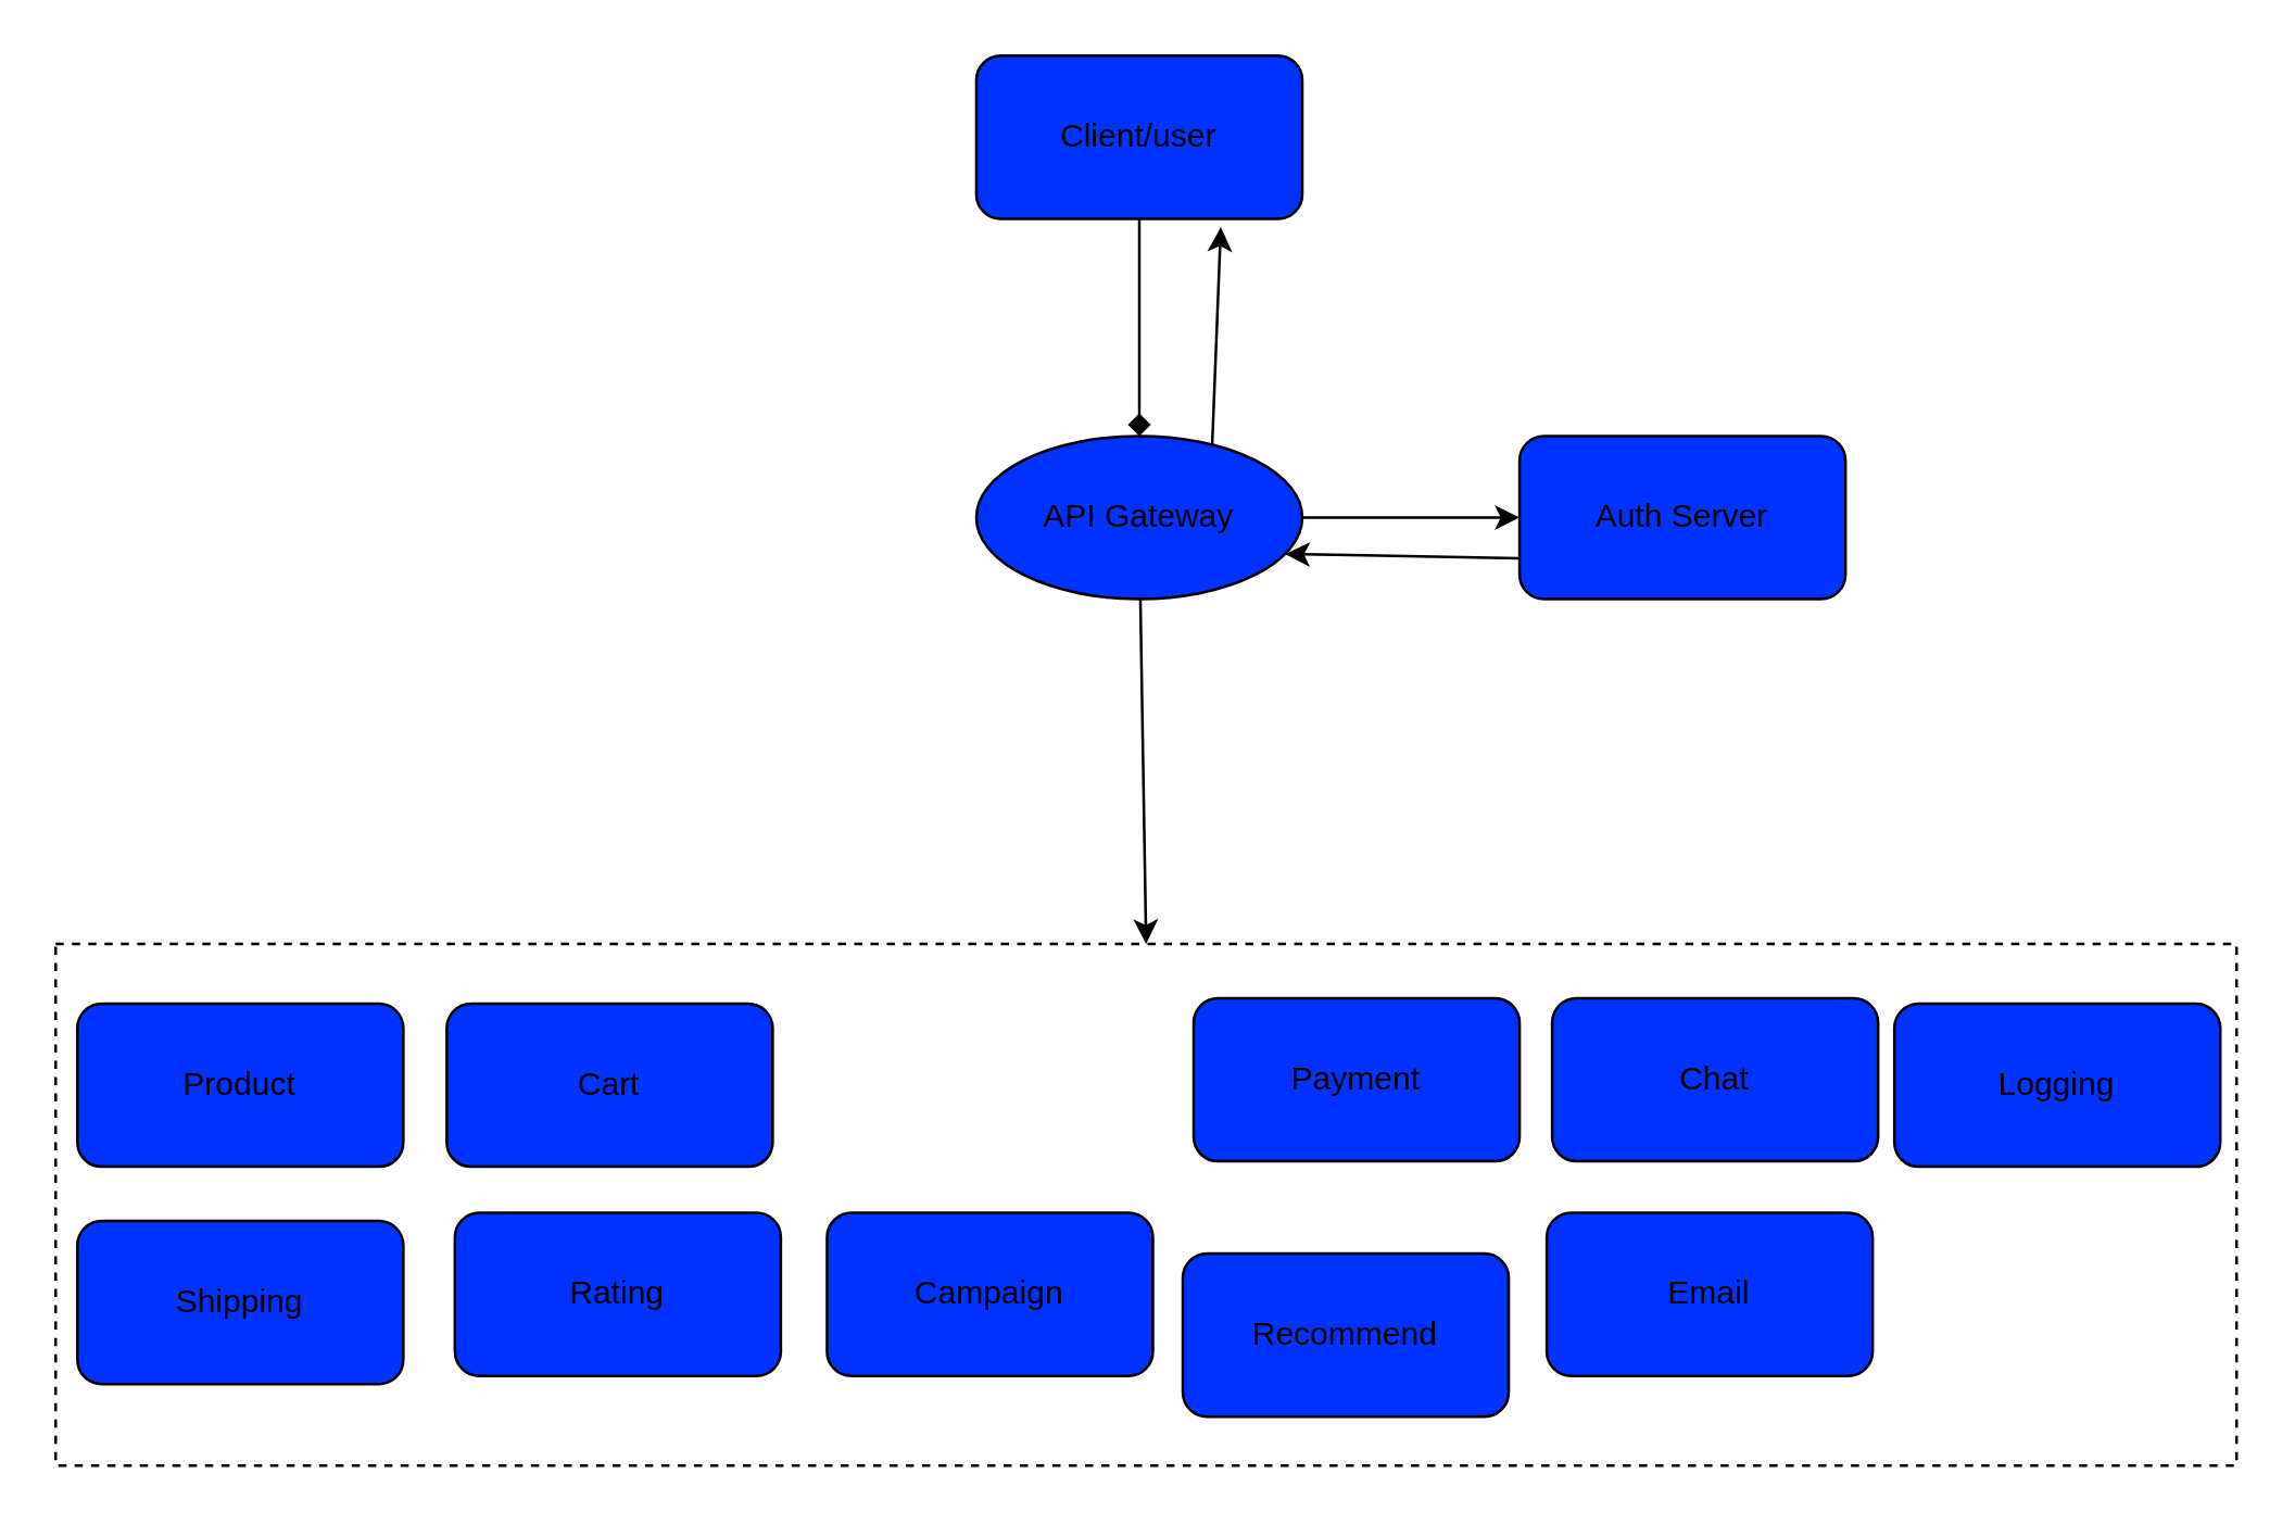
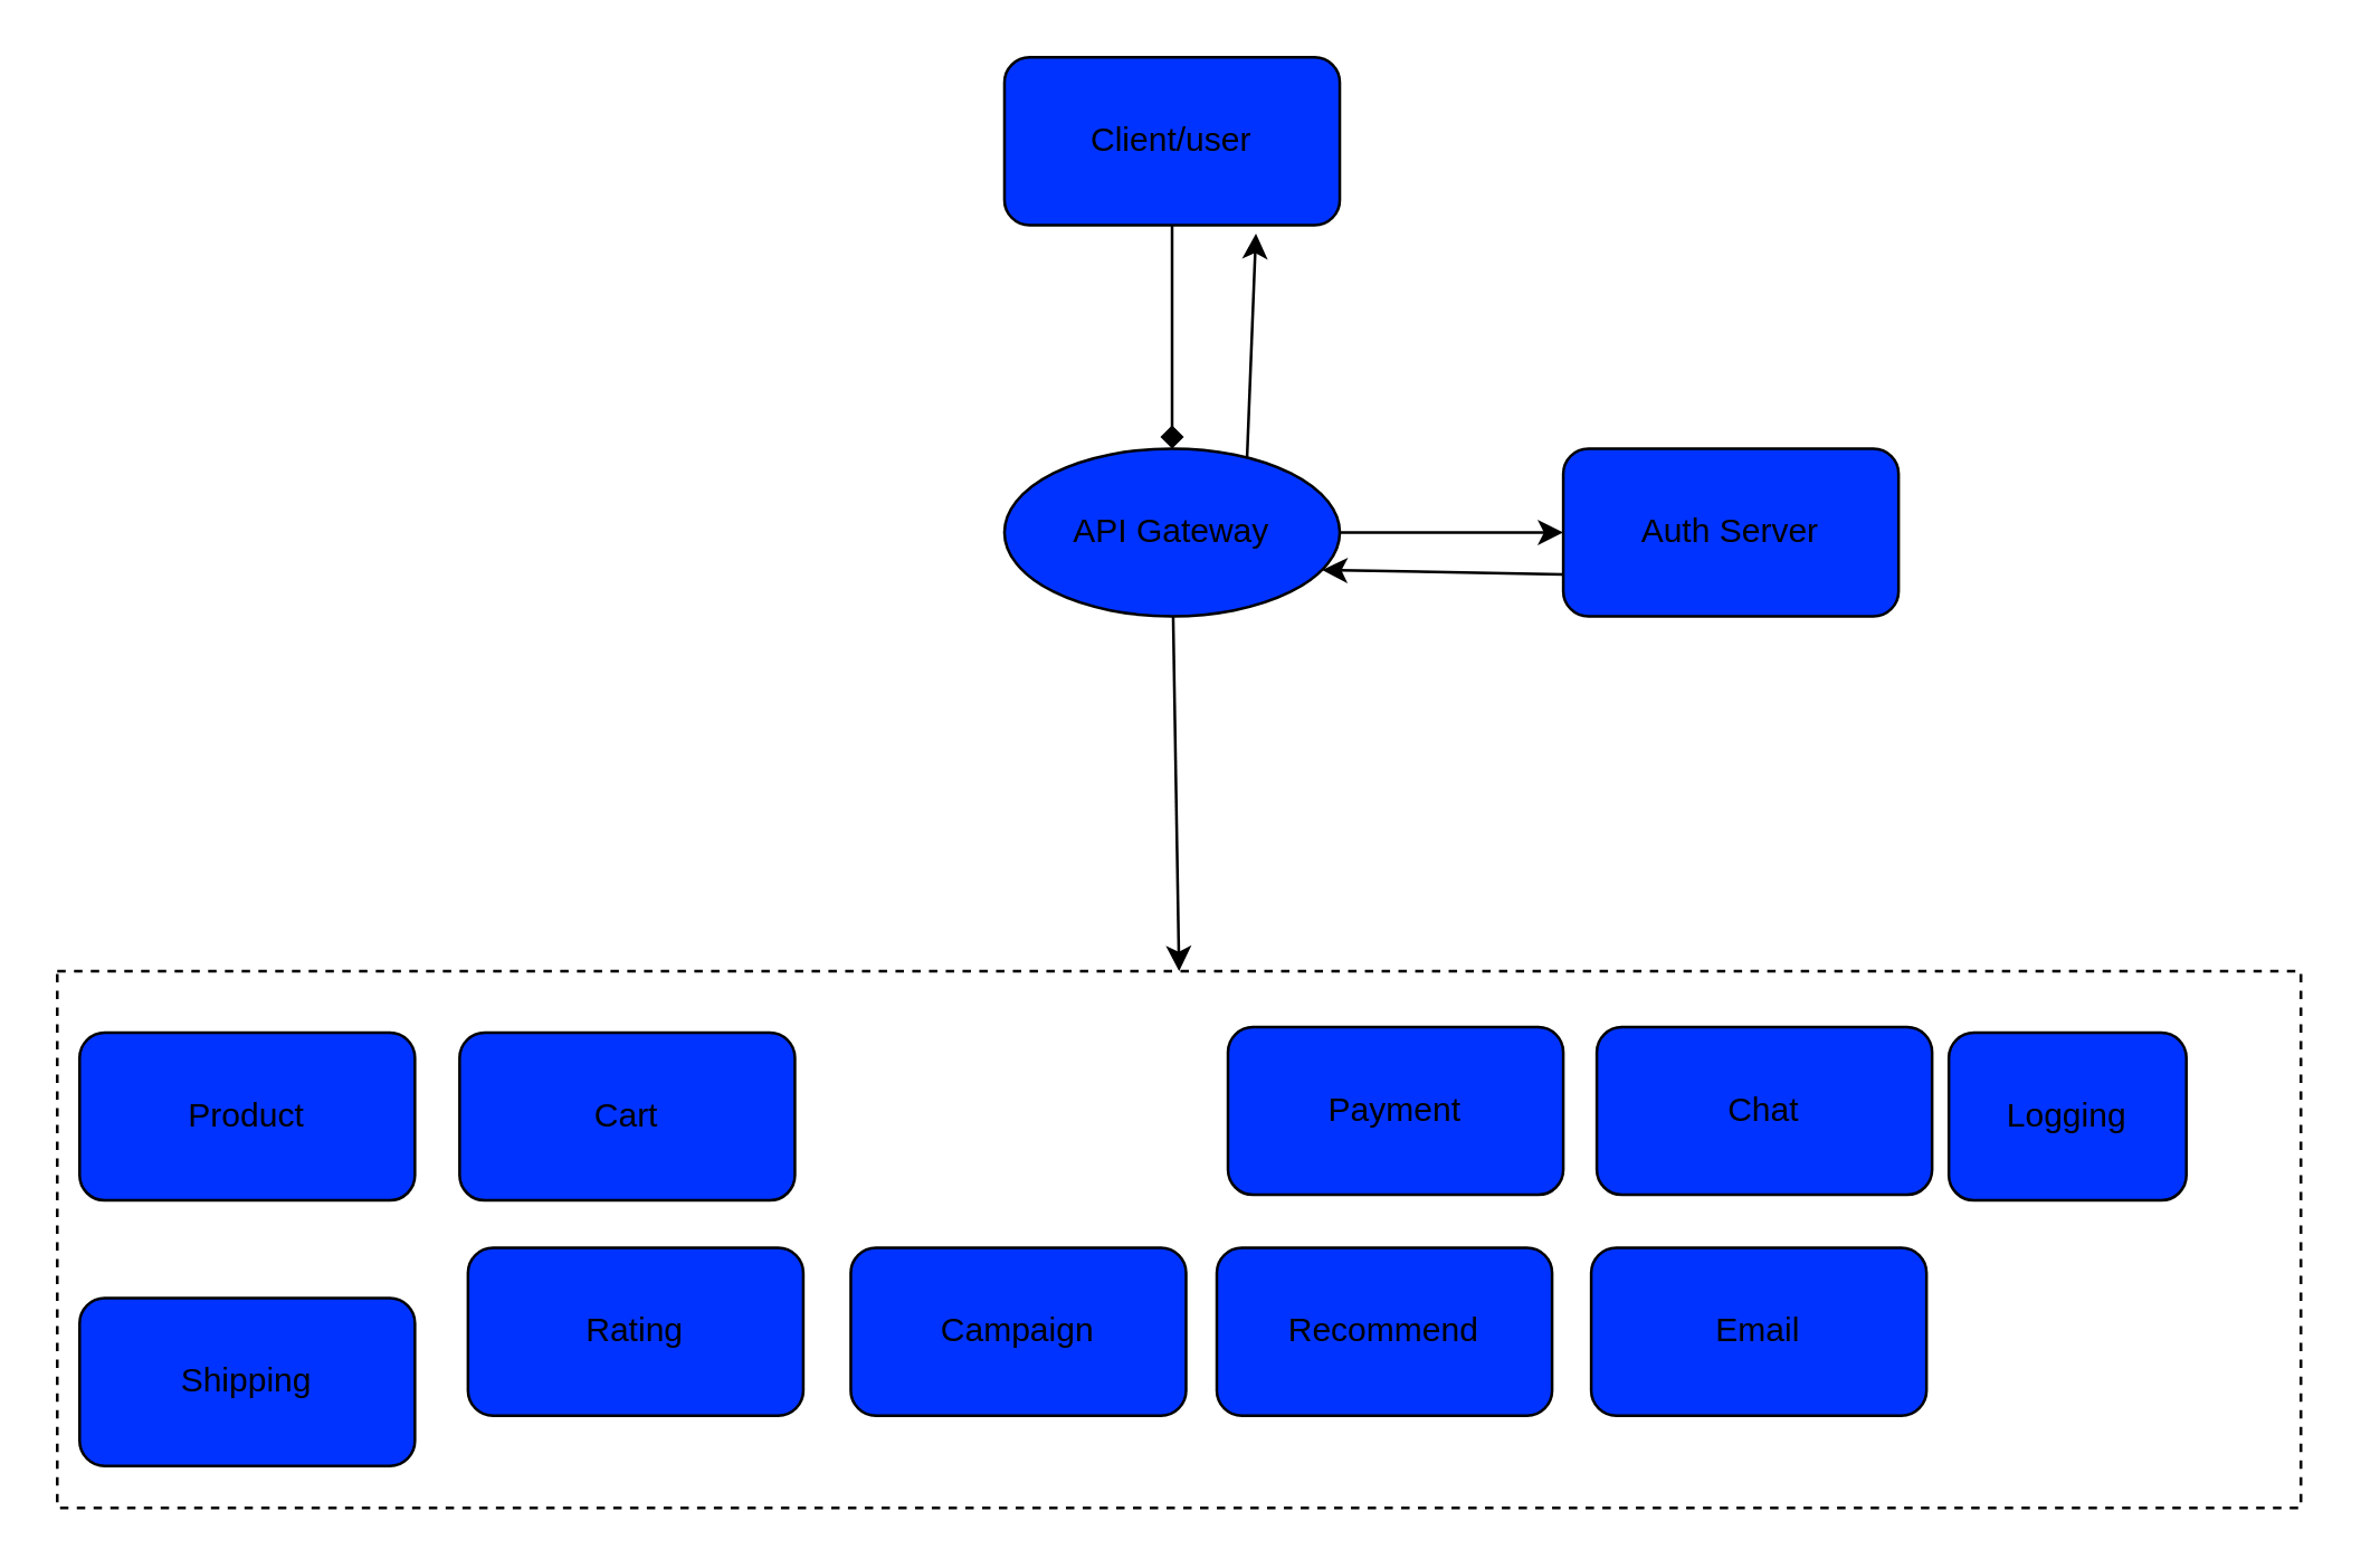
- <mxCell id="20" value="Logging" style="rounded=1;whiteSpace=wrap;html=1;fillColor=#0033FF;" vertex="1" parent="1"><mxGeometry x="697" y="369" width="120" height="60" as="geometry" /></mxCell>
+ <mxCell id="20" value="Logging" style="rounded=1;whiteSpace=wrap;html=1;fillColor=#0033FF;" vertex="1" parent="1"><mxGeometry x="697" y="369" width="85" height="60" as="geometry" /></mxCell>
- <mxCell id="15" value="Shipping" style="rounded=1;whiteSpace=wrap;html=1;fillColor=#0033FF;" vertex="1" parent="1"><mxGeometry x="28" y="449" width="120" height="60" as="geometry" /></mxCell>
+ <mxCell id="15" value="Shipping" style="rounded=1;whiteSpace=wrap;html=1;fillColor=#0033FF;" vertex="1" parent="1"><mxGeometry x="28" y="464" width="120" height="60" as="geometry" /></mxCell>
- <mxCell id="19" value="Recommend" style="rounded=1;whiteSpace=wrap;html=1;fillColor=#0033FF;" vertex="1" parent="1"><mxGeometry x="435" y="461" width="120" height="60" as="geometry" /></mxCell>
+ <mxCell id="19" value="Recommend" style="rounded=1;whiteSpace=wrap;html=1;fillColor=#0033FF;" vertex="1" parent="1"><mxGeometry x="435" y="446" width="120" height="60" as="geometry" /></mxCell>
